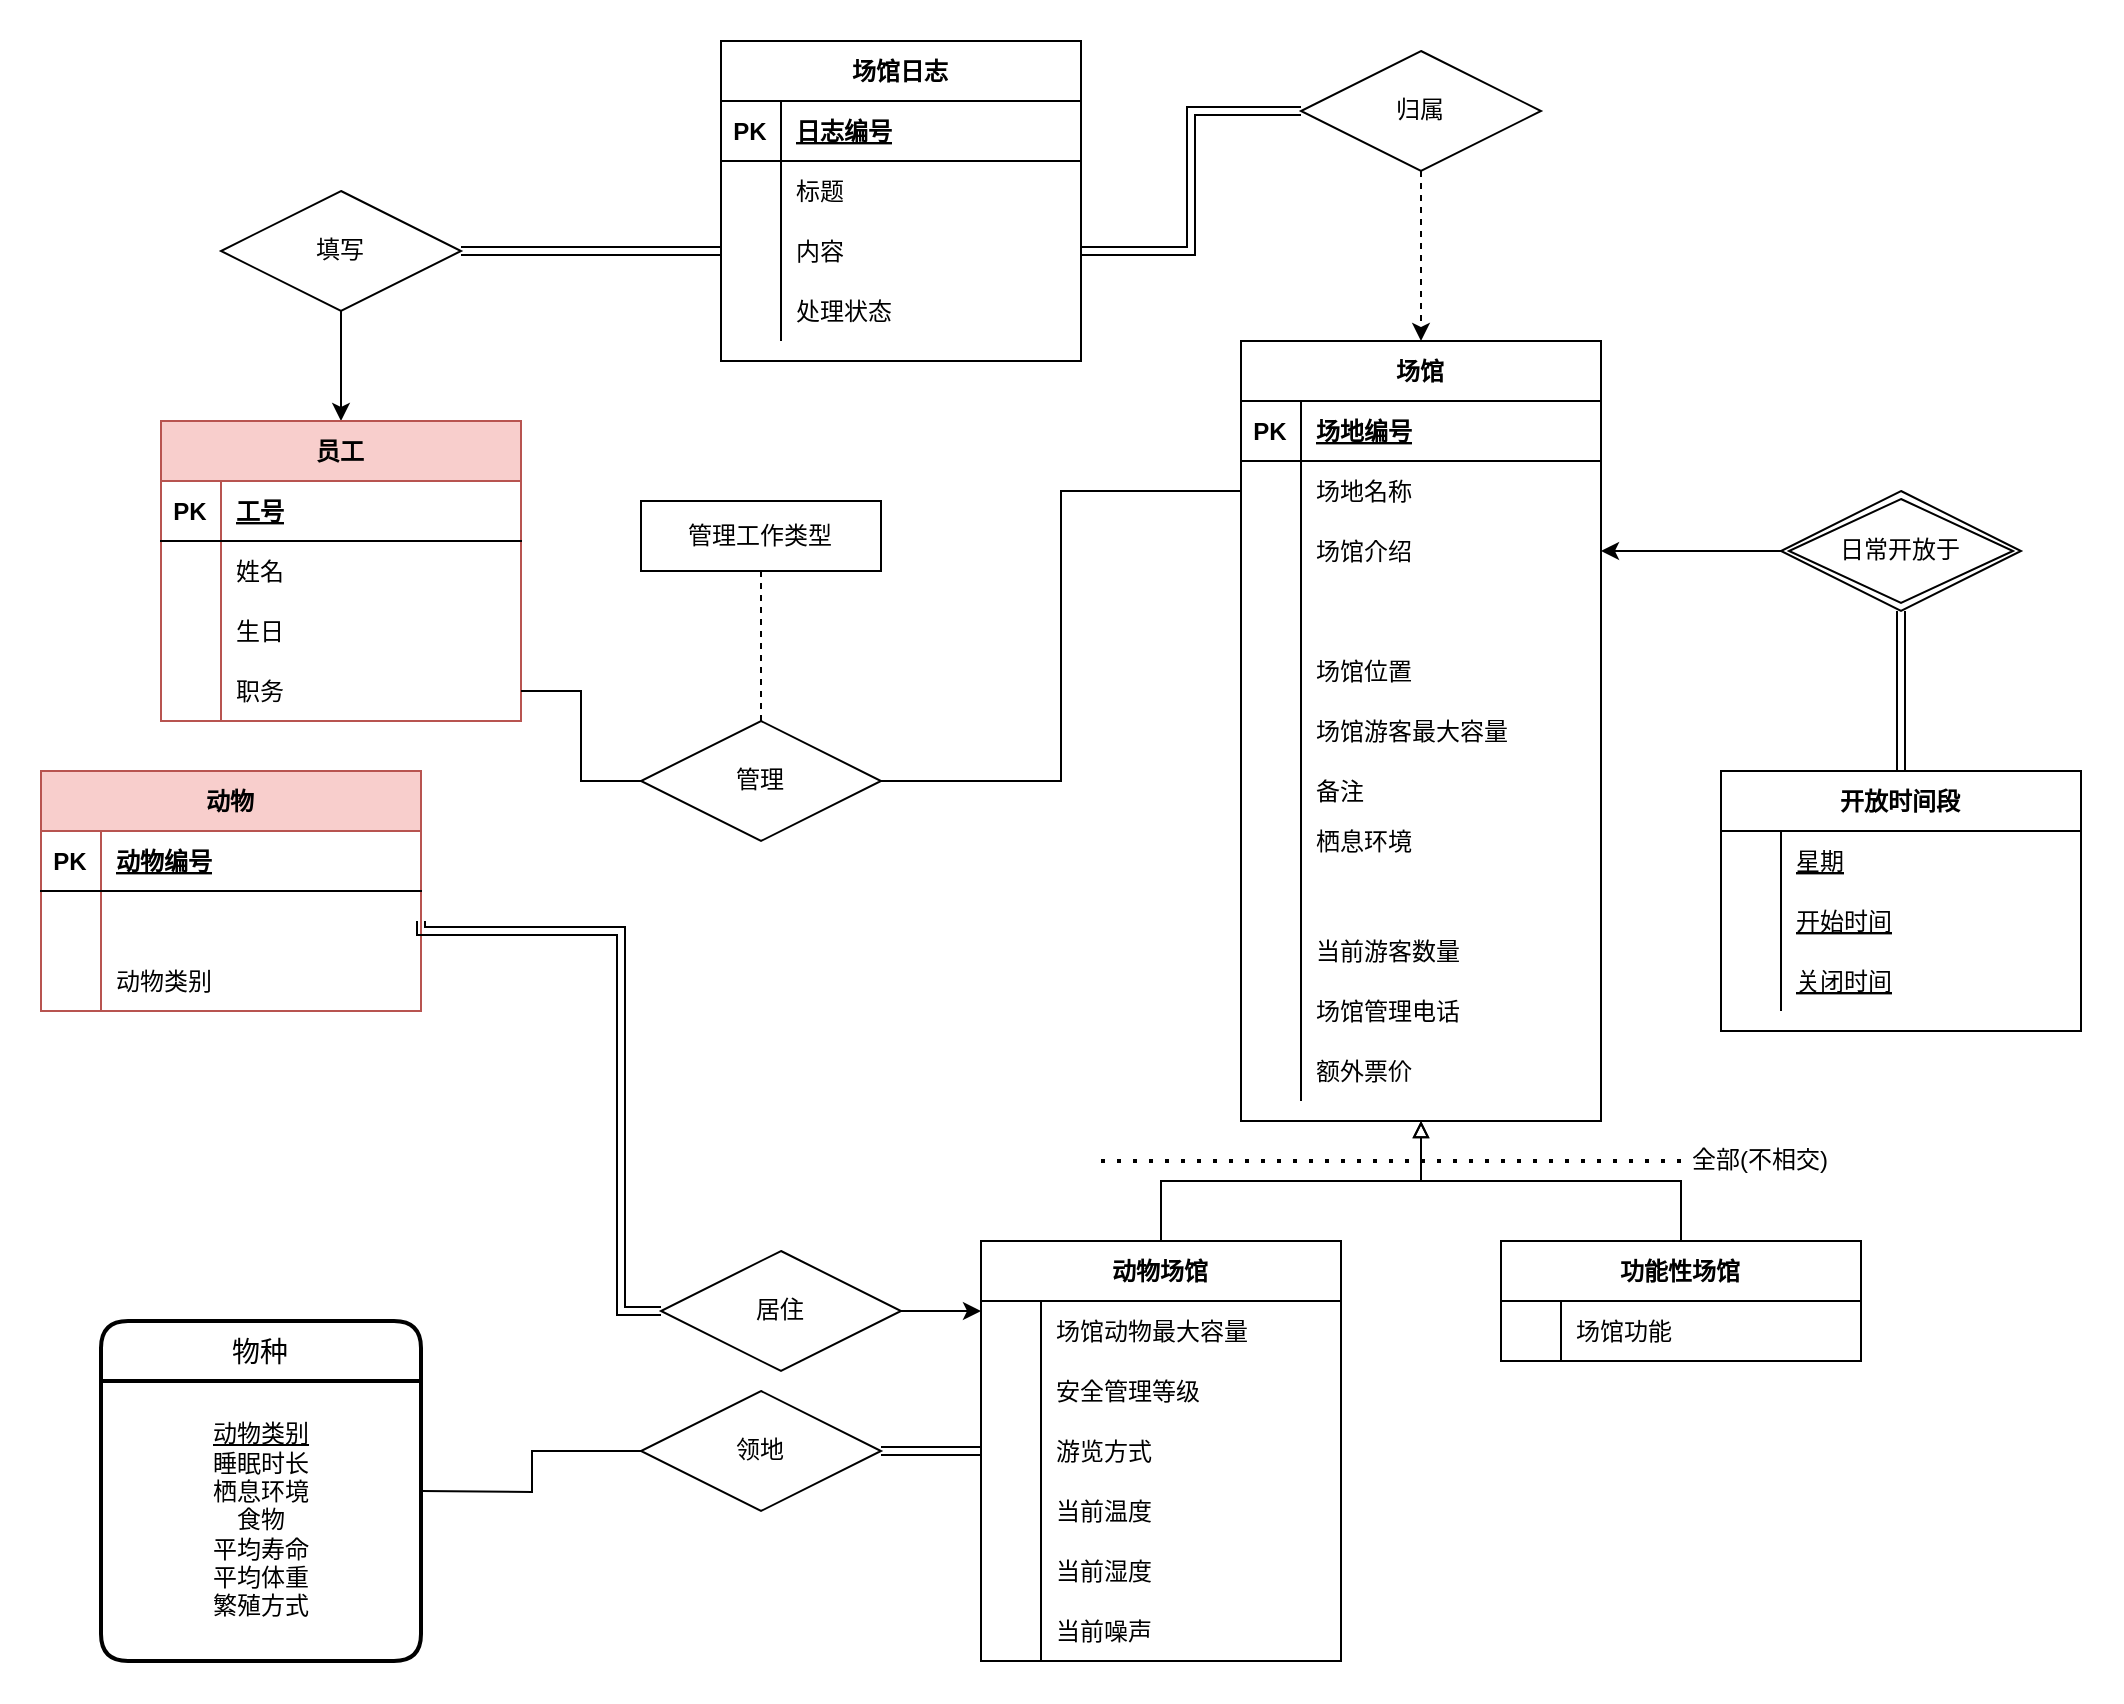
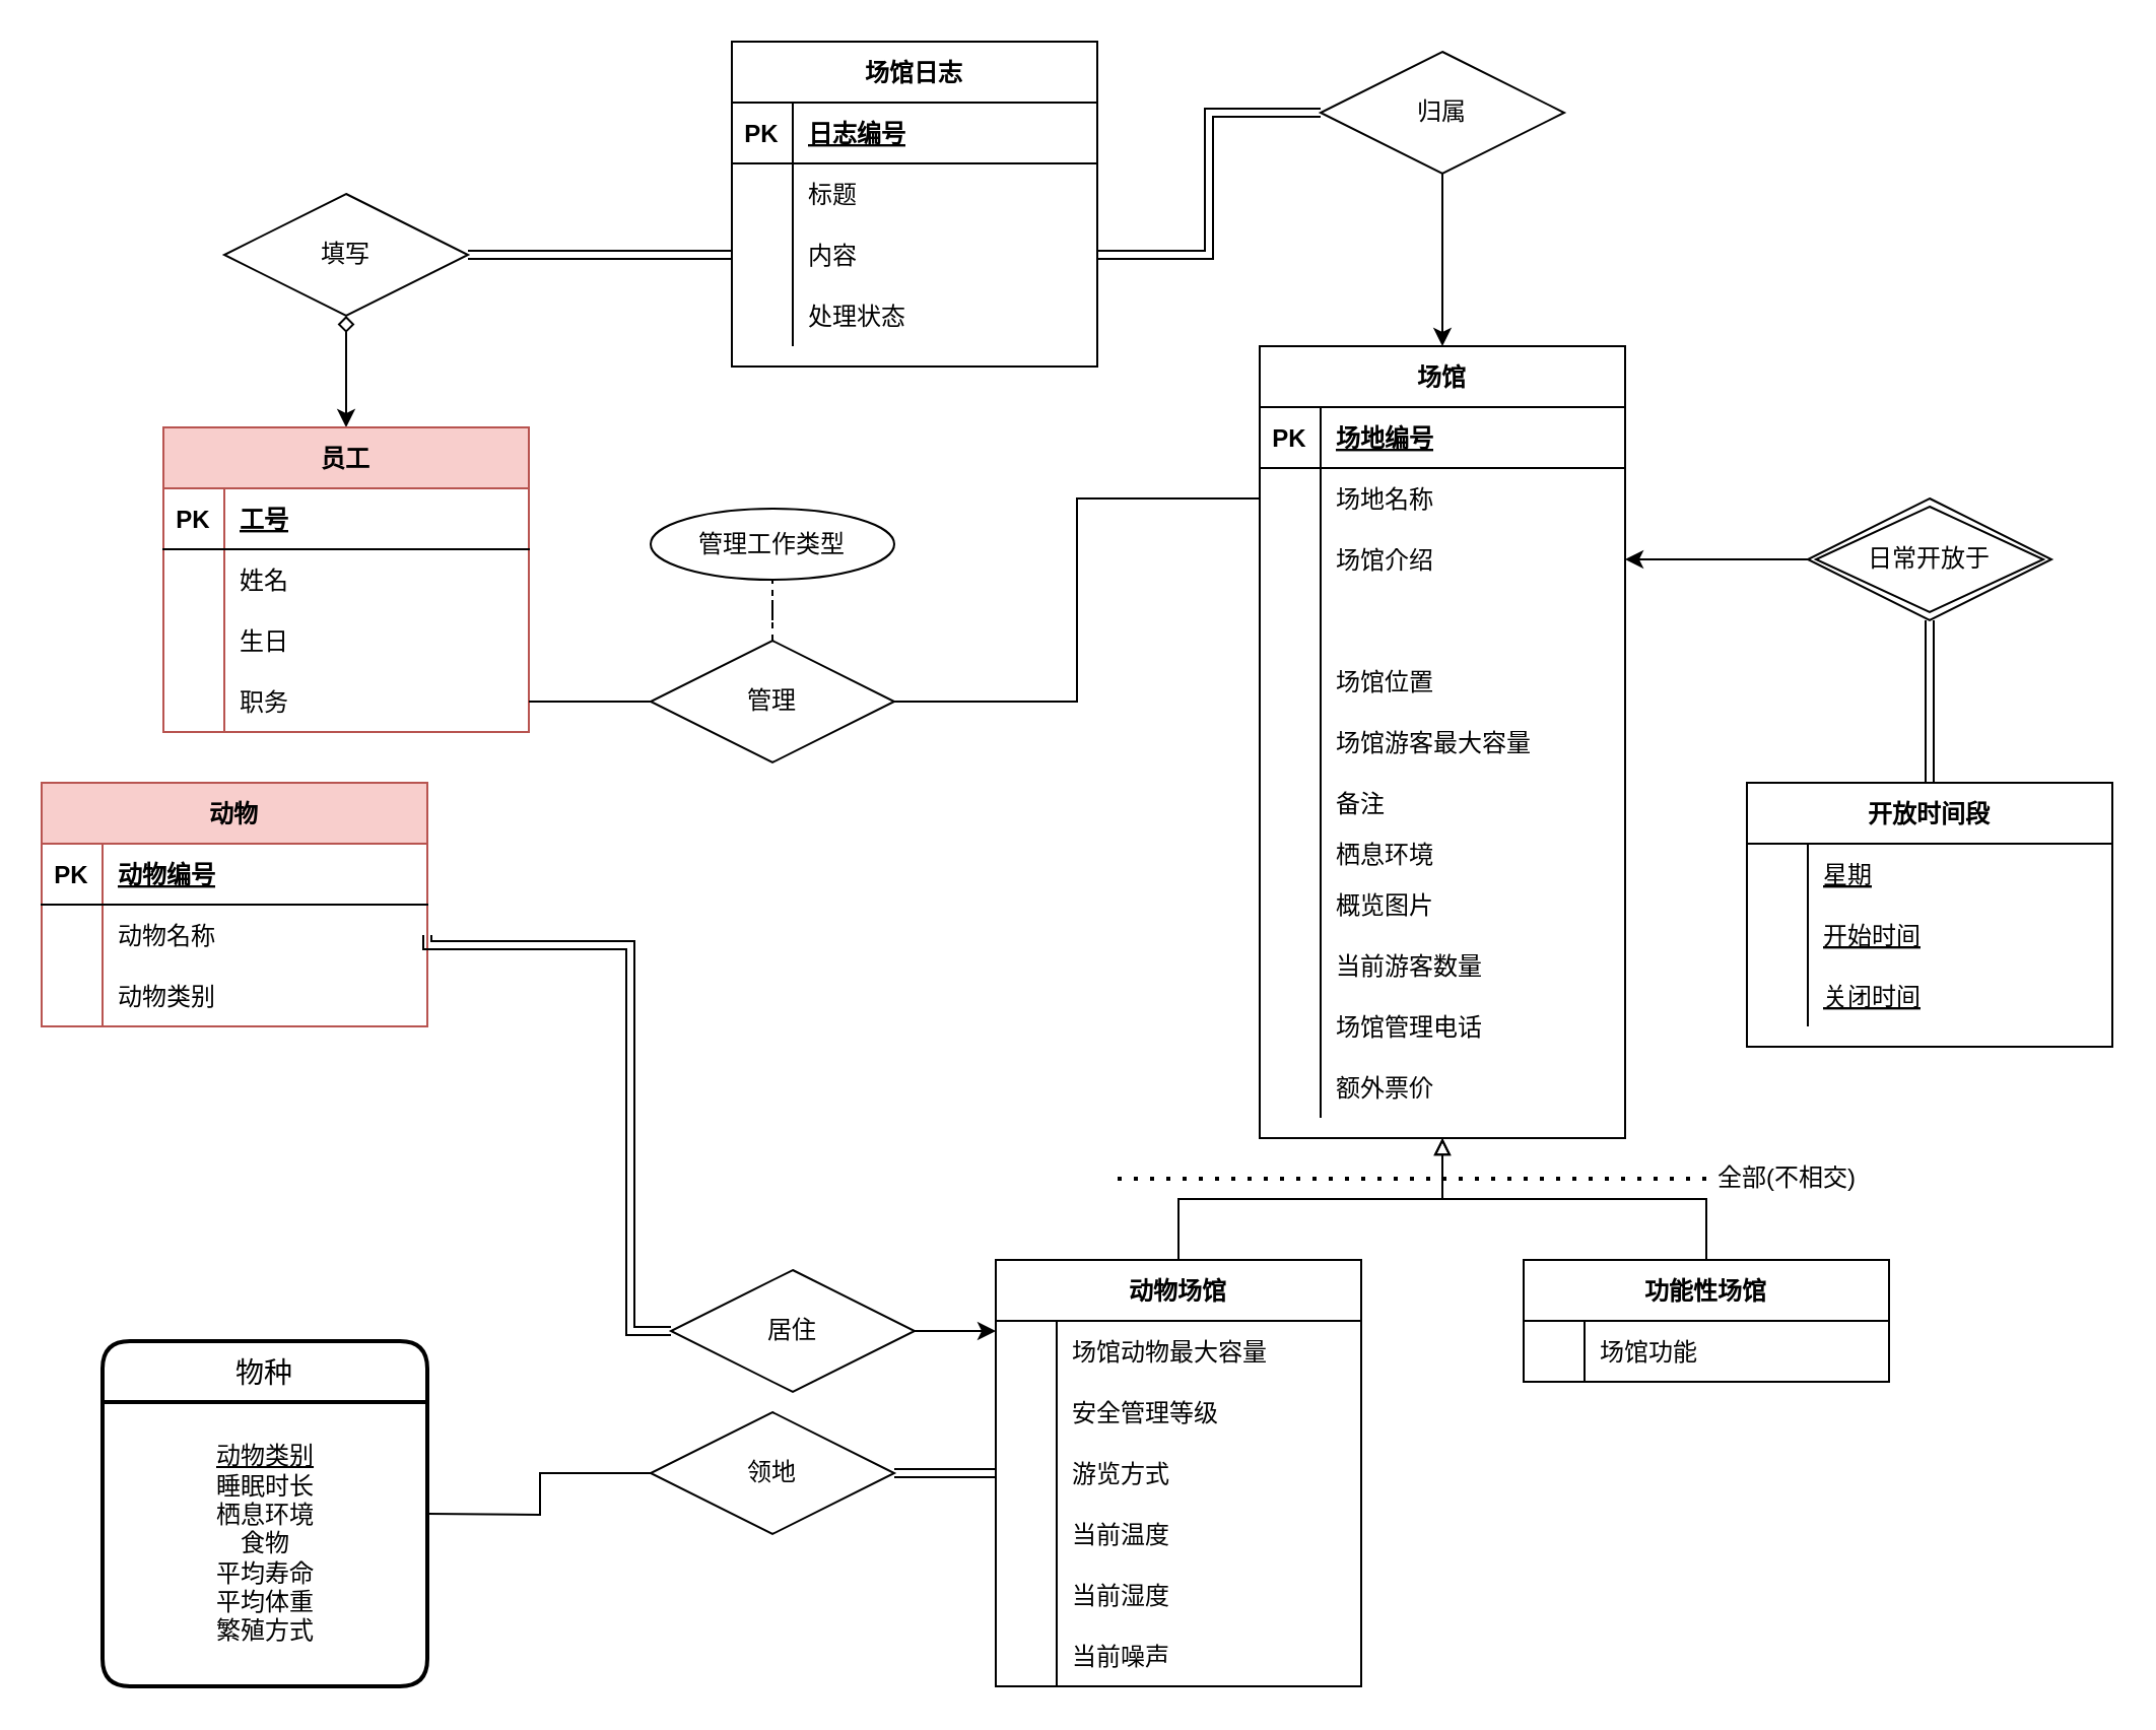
- <mxCell id="128" style="edgeStyle=orthogonalEdgeStyle;rounded=0;orthogonalLoop=1;jettySize=auto;html=1;exitX=0.5;exitY=1;exitDx=0;exitDy=0;entryX=0.5;entryY=0;entryDx=0;entryDy=0;startArrow=none;startFill=0;endArrow=classic;endFill=1;dashed=1;" parent="1" source="129" target="57" edge="1"><mxGeometry relative="1" as="geometry" /></mxCell>
+ <mxCell id="128" style="edgeStyle=orthogonalEdgeStyle;rounded=0;orthogonalLoop=1;jettySize=auto;html=1;exitX=0.5;exitY=1;exitDx=0;exitDy=0;entryX=0.5;entryY=0;entryDx=0;entryDy=0;startArrow=none;startFill=0;endArrow=classic;endFill=1;" parent="1" source="129" target="57" edge="1"><mxGeometry relative="1" as="geometry" /></mxCell>
- <mxCell id="2" style="edgeStyle=orthogonalEdgeStyle;rounded=0;orthogonalLoop=1;jettySize=auto;html=1;exitX=0.5;exitY=0;exitDx=0;exitDy=0;entryX=0.5;entryY=1;entryDx=0;entryDy=0;startArrow=classic;startFill=1;endArrow=none;endFill=0;" parent="1" source="3" target="127" edge="1"><mxGeometry relative="1" as="geometry" /></mxCell>
+ <mxCell id="2" style="edgeStyle=orthogonalEdgeStyle;rounded=0;orthogonalLoop=1;jettySize=auto;html=1;exitX=0.5;exitY=0;exitDx=0;exitDy=0;entryX=0.5;entryY=1;entryDx=0;entryDy=0;startArrow=classic;startFill=1;endArrow=diamond;endFill=0;" parent="1" source="3" target="127" edge="1"><mxGeometry relative="1" as="geometry" /></mxCell>
- <mxCell id="113" value="管理工作类型" style="whiteSpace=wrap;html=1;" parent="1" vertex="1"><mxGeometry x="320" y="250" width="120" height="35" as="geometry" /></mxCell>
+ <mxCell id="113" value="管理工作类型" style="ellipse;whiteSpace=wrap;html=1;" parent="1" vertex="1"><mxGeometry x="320" y="250" width="120" height="35" as="geometry" /></mxCell>
- <mxCell id="20" value="管理" style="shape=rhombus;perimeter=rhombusPerimeter;whiteSpace=wrap;html=1;align=center;" parent="1" vertex="1"><mxGeometry x="320" y="360" width="120" height="60" as="geometry" /></mxCell>
+ <mxCell id="20" value="管理" style="shape=rhombus;perimeter=rhombusPerimeter;whiteSpace=wrap;html=1;align=center;" parent="1" vertex="1"><mxGeometry x="320" y="315" width="120" height="60" as="geometry" /></mxCell>
+ <mxCell id="83" value="概览图片" style="shape=partialRectangle;connectable=0;fillColor=none;top=0;left=0;bottom=0;right=0;align=left;spacingLeft=6;overflow=hidden;" parent="81" vertex="1"><mxGeometry x="30" width="150" height="30" as="geometry" /></mxCell>
+ <mxCell id="27" value="动物名称" style="shape=partialRectangle;connectable=0;fillColor=none;top=0;left=0;bottom=0;right=0;align=left;spacingLeft=6;overflow=hidden;" parent="25" vertex="1"><mxGeometry x="30" width="160" height="30" as="geometry" /></mxCell>
